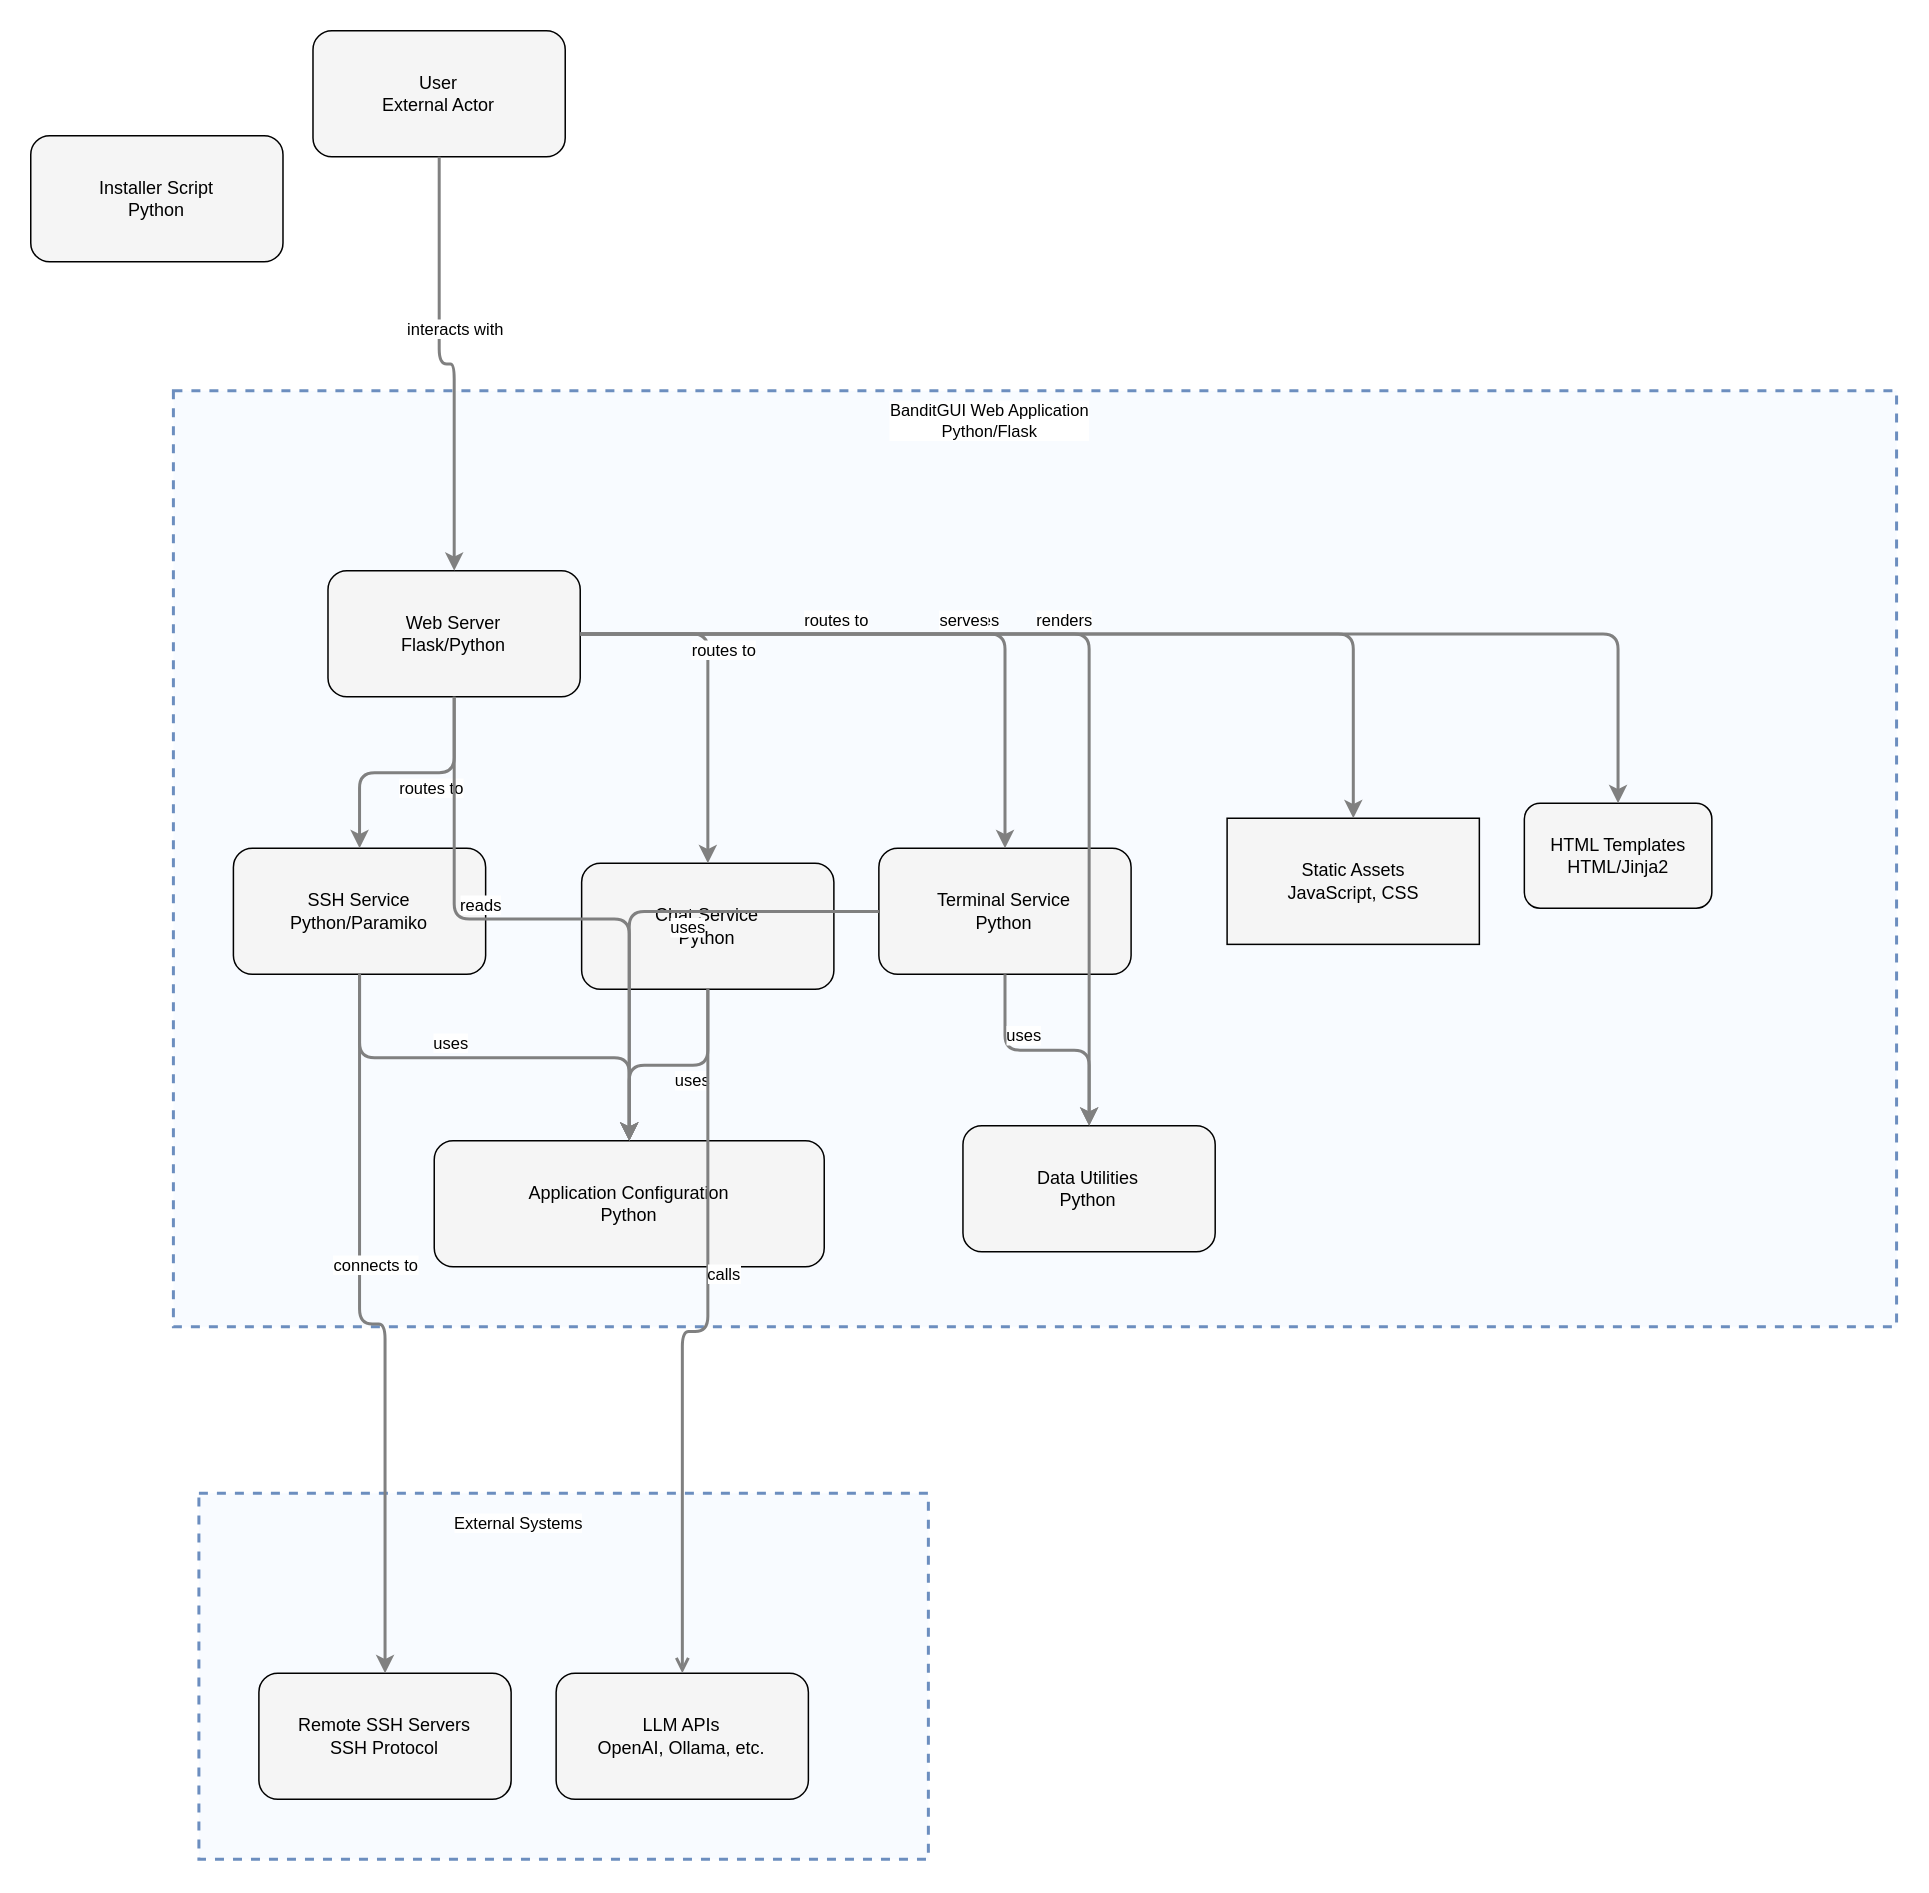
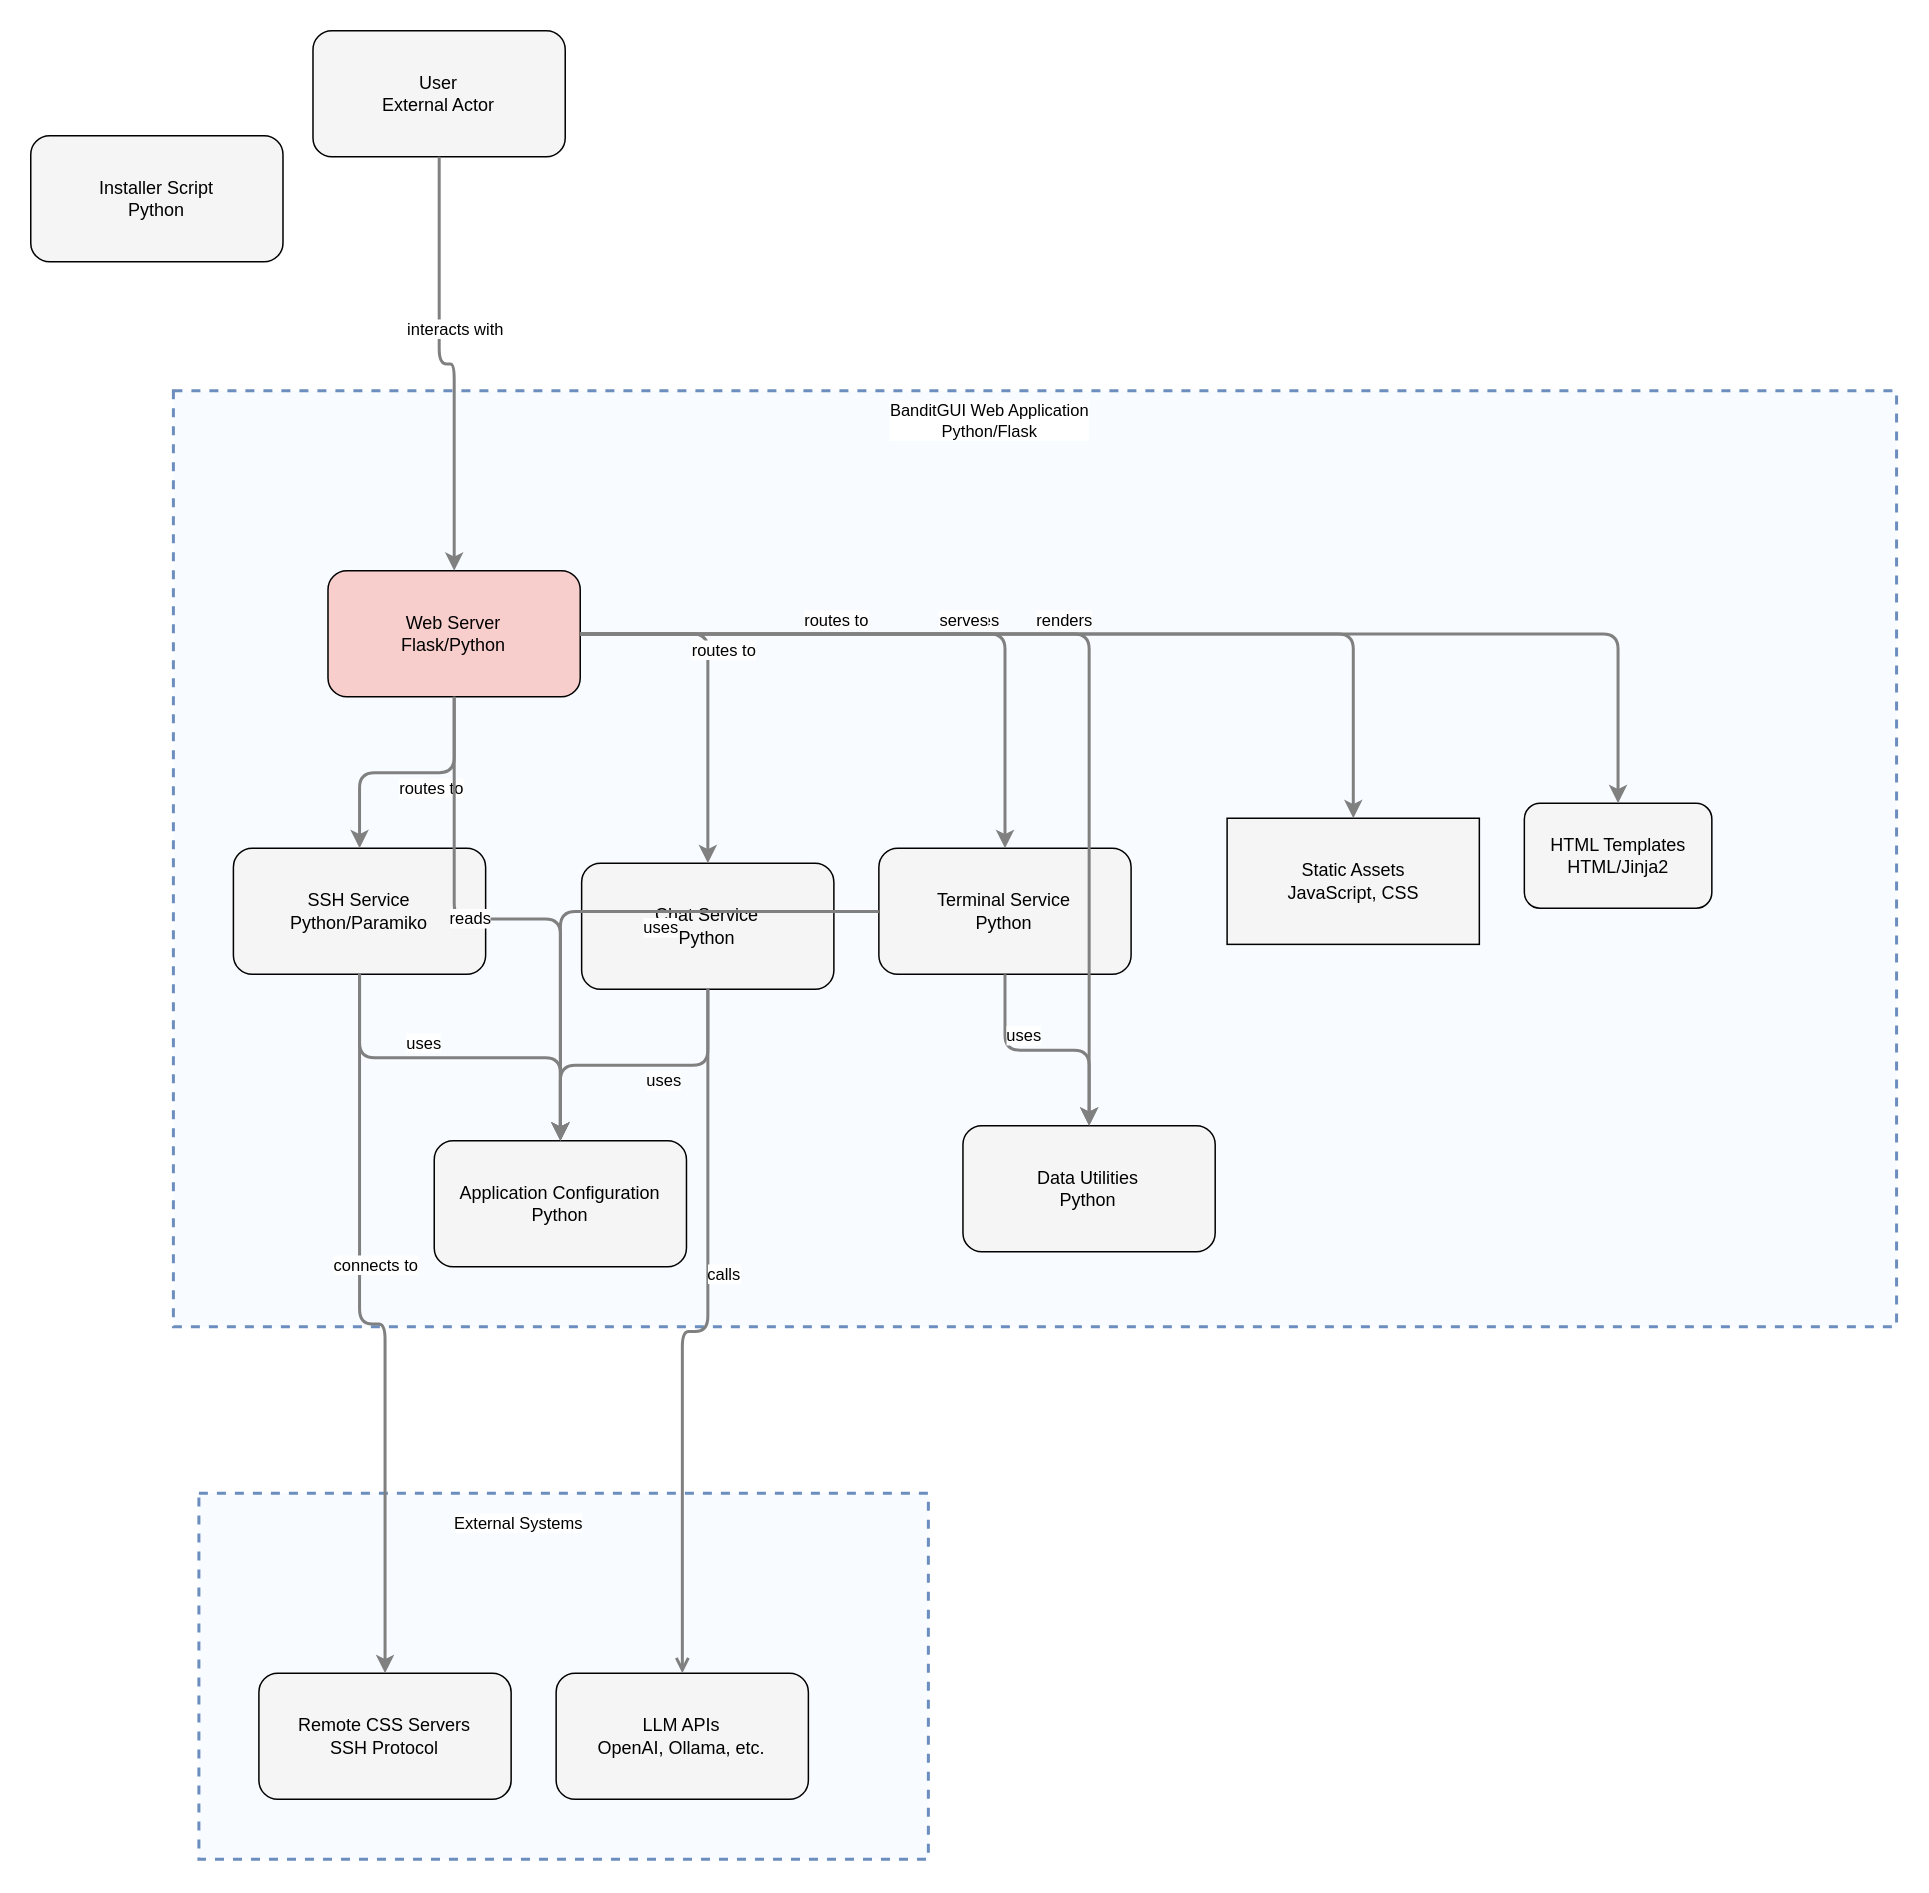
- <mxCell id="8" value="Web Server&lt;br&gt;Flask/Python" style="rounded=1;whiteSpace=wrap;html=1;fillColor=#f5f5f5" vertex="1" parent="4"><mxGeometry x="103.059" y="120" width="168.158" height="84.079" as="geometry" /></mxCell>
+ <mxCell id="8" value="Web Server&lt;br&gt;Flask/Python" style="rounded=1;whiteSpace=wrap;html=1;fillColor=#f8cecc;" vertex="1" parent="4"><mxGeometry x="103.059" y="120" width="168.158" height="84.079" as="geometry" /></mxCell>
- <mxCell id="12" value="Application Configuration&lt;br&gt;Python" style="rounded=1;whiteSpace=wrap;html=1;fillColor=#f5f5f5" vertex="1" parent="4"><mxGeometry x="173.895" y="500" width="260" height="84.079" as="geometry" /></mxCell>
+ <mxCell id="12" value="Application Configuration&lt;br&gt;Python" style="rounded=1;whiteSpace=wrap;html=1;fillColor=#f5f5f5" vertex="1" parent="4"><mxGeometry x="173.895" y="500" width="168.158" height="84.079" as="geometry" /></mxCell>
- <mxCell id="17" value="Remote SSH Servers&lt;br&gt;SSH Protocol" style="rounded=1;whiteSpace=wrap;html=1;fillColor=#f5f5f5" vertex="1" parent="2"><mxGeometry x="40" y="120" width="168.158" height="84.079" as="geometry" /></mxCell>
+ <mxCell id="17" value="Remote CSS Servers&lt;br&gt;SSH Protocol" style="rounded=1;whiteSpace=wrap;html=1;fillColor=#f5f5f5" vertex="1" parent="2"><mxGeometry x="40" y="120" width="168.158" height="84.079" as="geometry" /></mxCell>
